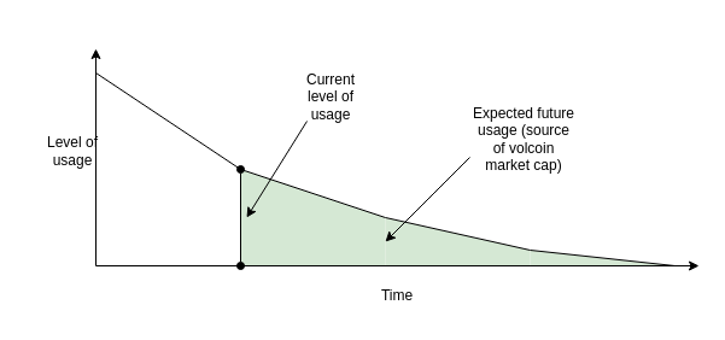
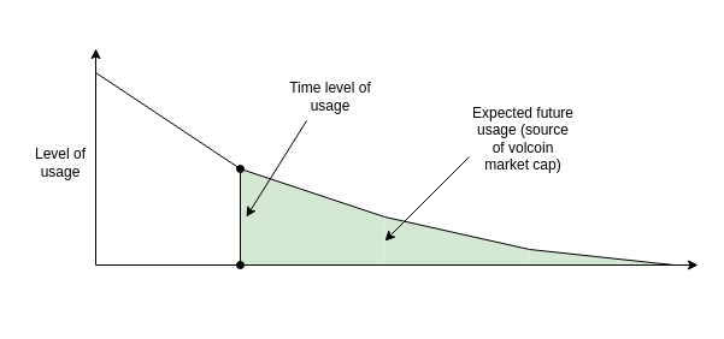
- <mxCell id="16" value="Current level of usage" style="text;html=1;strokeColor=none;fillColor=none;align=center;verticalAlign=middle;whiteSpace=wrap;rounded=0;" vertex="1" parent="1"><mxGeometry x="239" y="65" width="70" height="30" as="geometry" /></mxCell>
+ <mxCell id="16" value="Time level of usage" style="text;html=1;strokeColor=none;fillColor=none;align=center;verticalAlign=middle;whiteSpace=wrap;rounded=0;" vertex="1" parent="1"><mxGeometry x="239" y="65" width="70" height="30" as="geometry" /></mxCell>
- <mxCell id="12" value="Level of usage" style="text;html=1;strokeColor=none;fillColor=none;align=center;verticalAlign=middle;whiteSpace=wrap;rounded=0;" vertex="1" parent="1"><mxGeometry x="30" y="110" width="60" height="30" as="geometry" /></mxCell>
+ <mxCell id="12" value="Level of usage" style="text;html=1;strokeColor=none;fillColor=none;align=center;verticalAlign=middle;whiteSpace=wrap;rounded=0;" vertex="1" parent="1"><mxGeometry x="20" y="120" width="60" height="30" as="geometry" /></mxCell>
- <mxCell id="13" value="Time" style="text;html=1;strokeColor=none;fillColor=none;align=center;verticalAlign=middle;whiteSpace=wrap;rounded=0;" vertex="1" parent="1"><mxGeometry x="299" y="230" width="60" height="30" as="geometry" /></mxCell>
